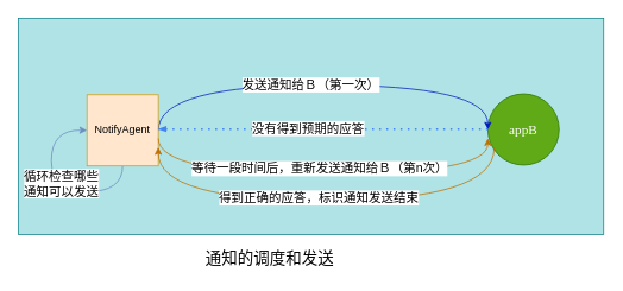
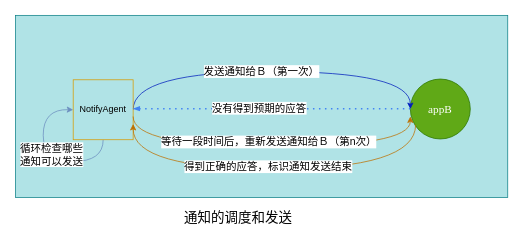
- <mxCell id="8" value="NotifyAgent" style="whiteSpace=wrap;html=1;aspect=fixed;fillColor=#ffe6cc;strokeColor=#d79b00;align=center;" vertex="1" parent="1"><mxGeometry x="97" y="106" width="80" height="80" as="geometry" /></mxCell>
+ <mxCell id="8" value="NotifyAgent" style="whiteSpace=wrap;html=1;aspect=fixed;fillColor=#b0e3e6;strokeColor=#d79b00;align=center;" vertex="1" parent="1"><mxGeometry x="97" y="106" width="80" height="80" as="geometry" /></mxCell>
- <mxCell id="9" value="通知的调度和发送" style="text;html=1;align=center;verticalAlign=middle;resizable=0;points=[];autosize=1;fontSize=18;" vertex="1" parent="1"><mxGeometry x="222" y="275" width="160" height="30" as="geometry" /></mxCell>
+ <mxCell id="9" value="通知的调度和发送" style="text;html=1;align=center;verticalAlign=middle;resizable=0;points=[];autosize=1;fontSize=18;" vertex="1" parent="1"><mxGeometry x="237" y="275" width="160" height="30" as="geometry" /></mxCell>
